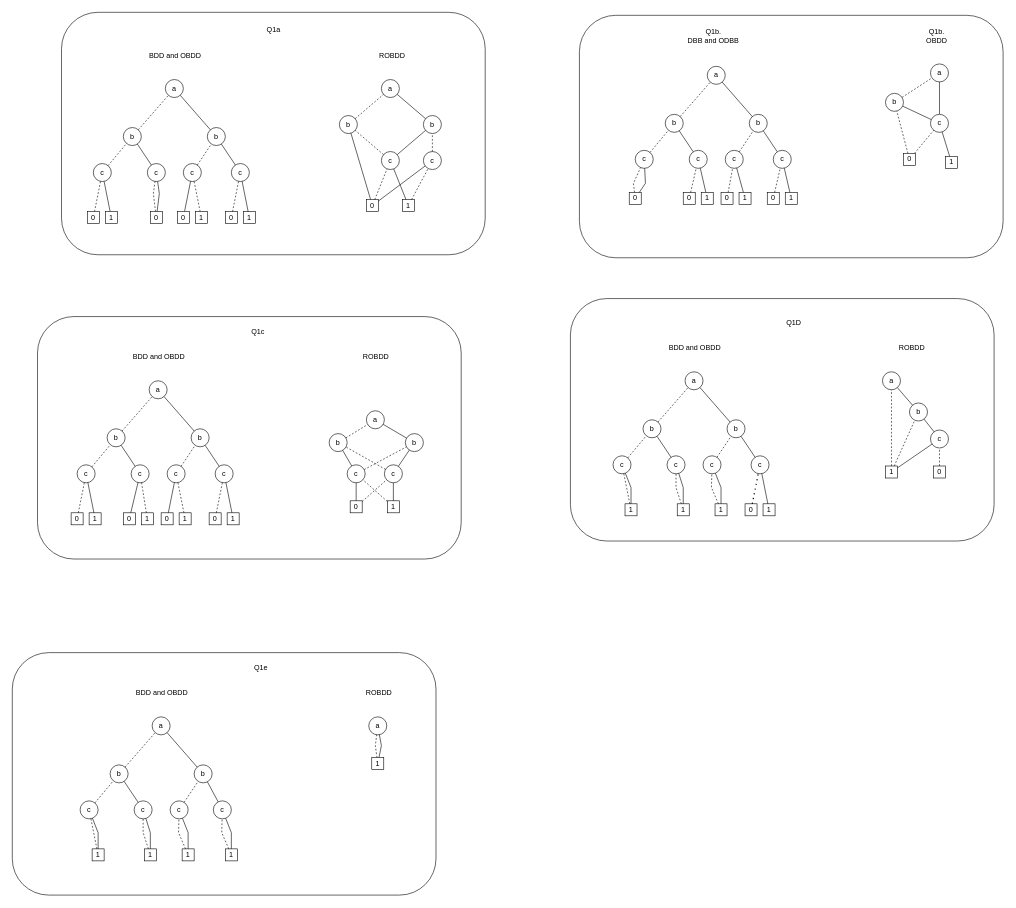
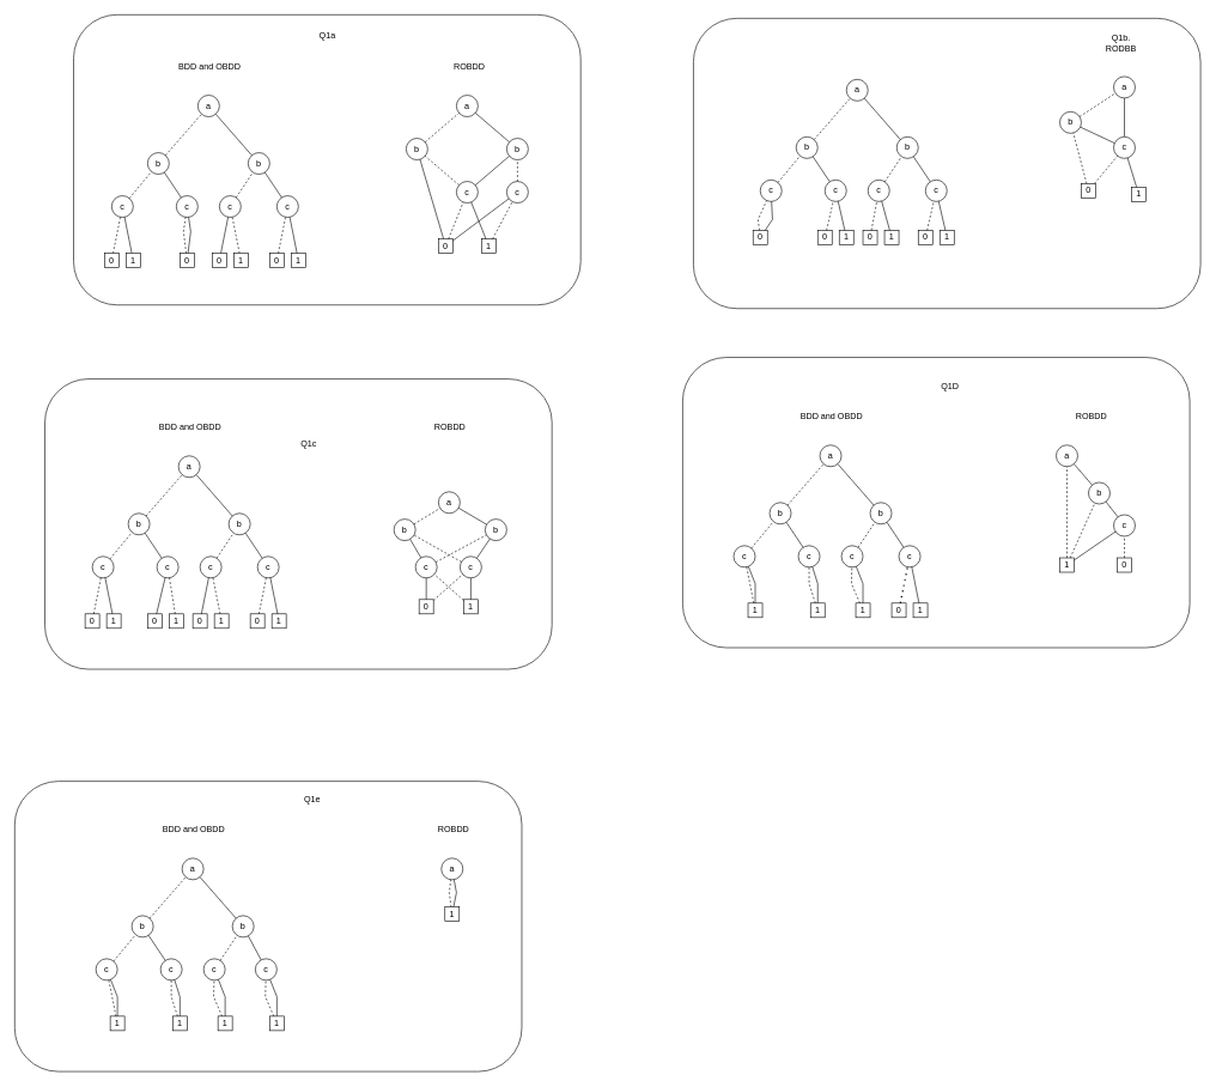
- <mxCell id="83" value="Q1b.&lt;br&gt;DBB and ODBB" style="text;html=1;align=center;verticalAlign=middle;resizable=0;points=[];autosize=1;strokeColor=none;fillColor=none;" vertex="1" parent="1"><mxGeometry x="1133" y="40" width="110" height="40" as="geometry" /></mxCell>
- <mxCell id="95" value="Q1b.&lt;br&gt;OBDD" style="text;html=1;align=center;verticalAlign=middle;resizable=0;points=[];autosize=1;strokeColor=none;fillColor=none;" vertex="1" parent="1"><mxGeometry x="1525" y="40" width="70" height="40" as="geometry" /></mxCell>
+ <mxCell id="95" value="Q1b.&lt;br&gt;RODBB" style="text;html=1;align=center;verticalAlign=middle;resizable=0;points=[];autosize=1;strokeColor=none;fillColor=none;" vertex="1" parent="1"><mxGeometry x="1525" y="40" width="70" height="40" as="geometry" /></mxCell>
- <mxCell id="117" value="Q1c" style="text;html=1;align=center;verticalAlign=middle;resizable=0;points=[];autosize=1;strokeColor=none;fillColor=none;" vertex="1" parent="1"><mxGeometry x="403.5" y="537" width="50" height="30" as="geometry" /></mxCell>
+ <mxCell id="117" value="Q1c" style="text;html=1;align=center;verticalAlign=middle;resizable=0;points=[];autosize=1;strokeColor=none;fillColor=none;" vertex="1" parent="1"><mxGeometry x="403.5" y="602" width="50" height="30" as="geometry" /></mxCell>
